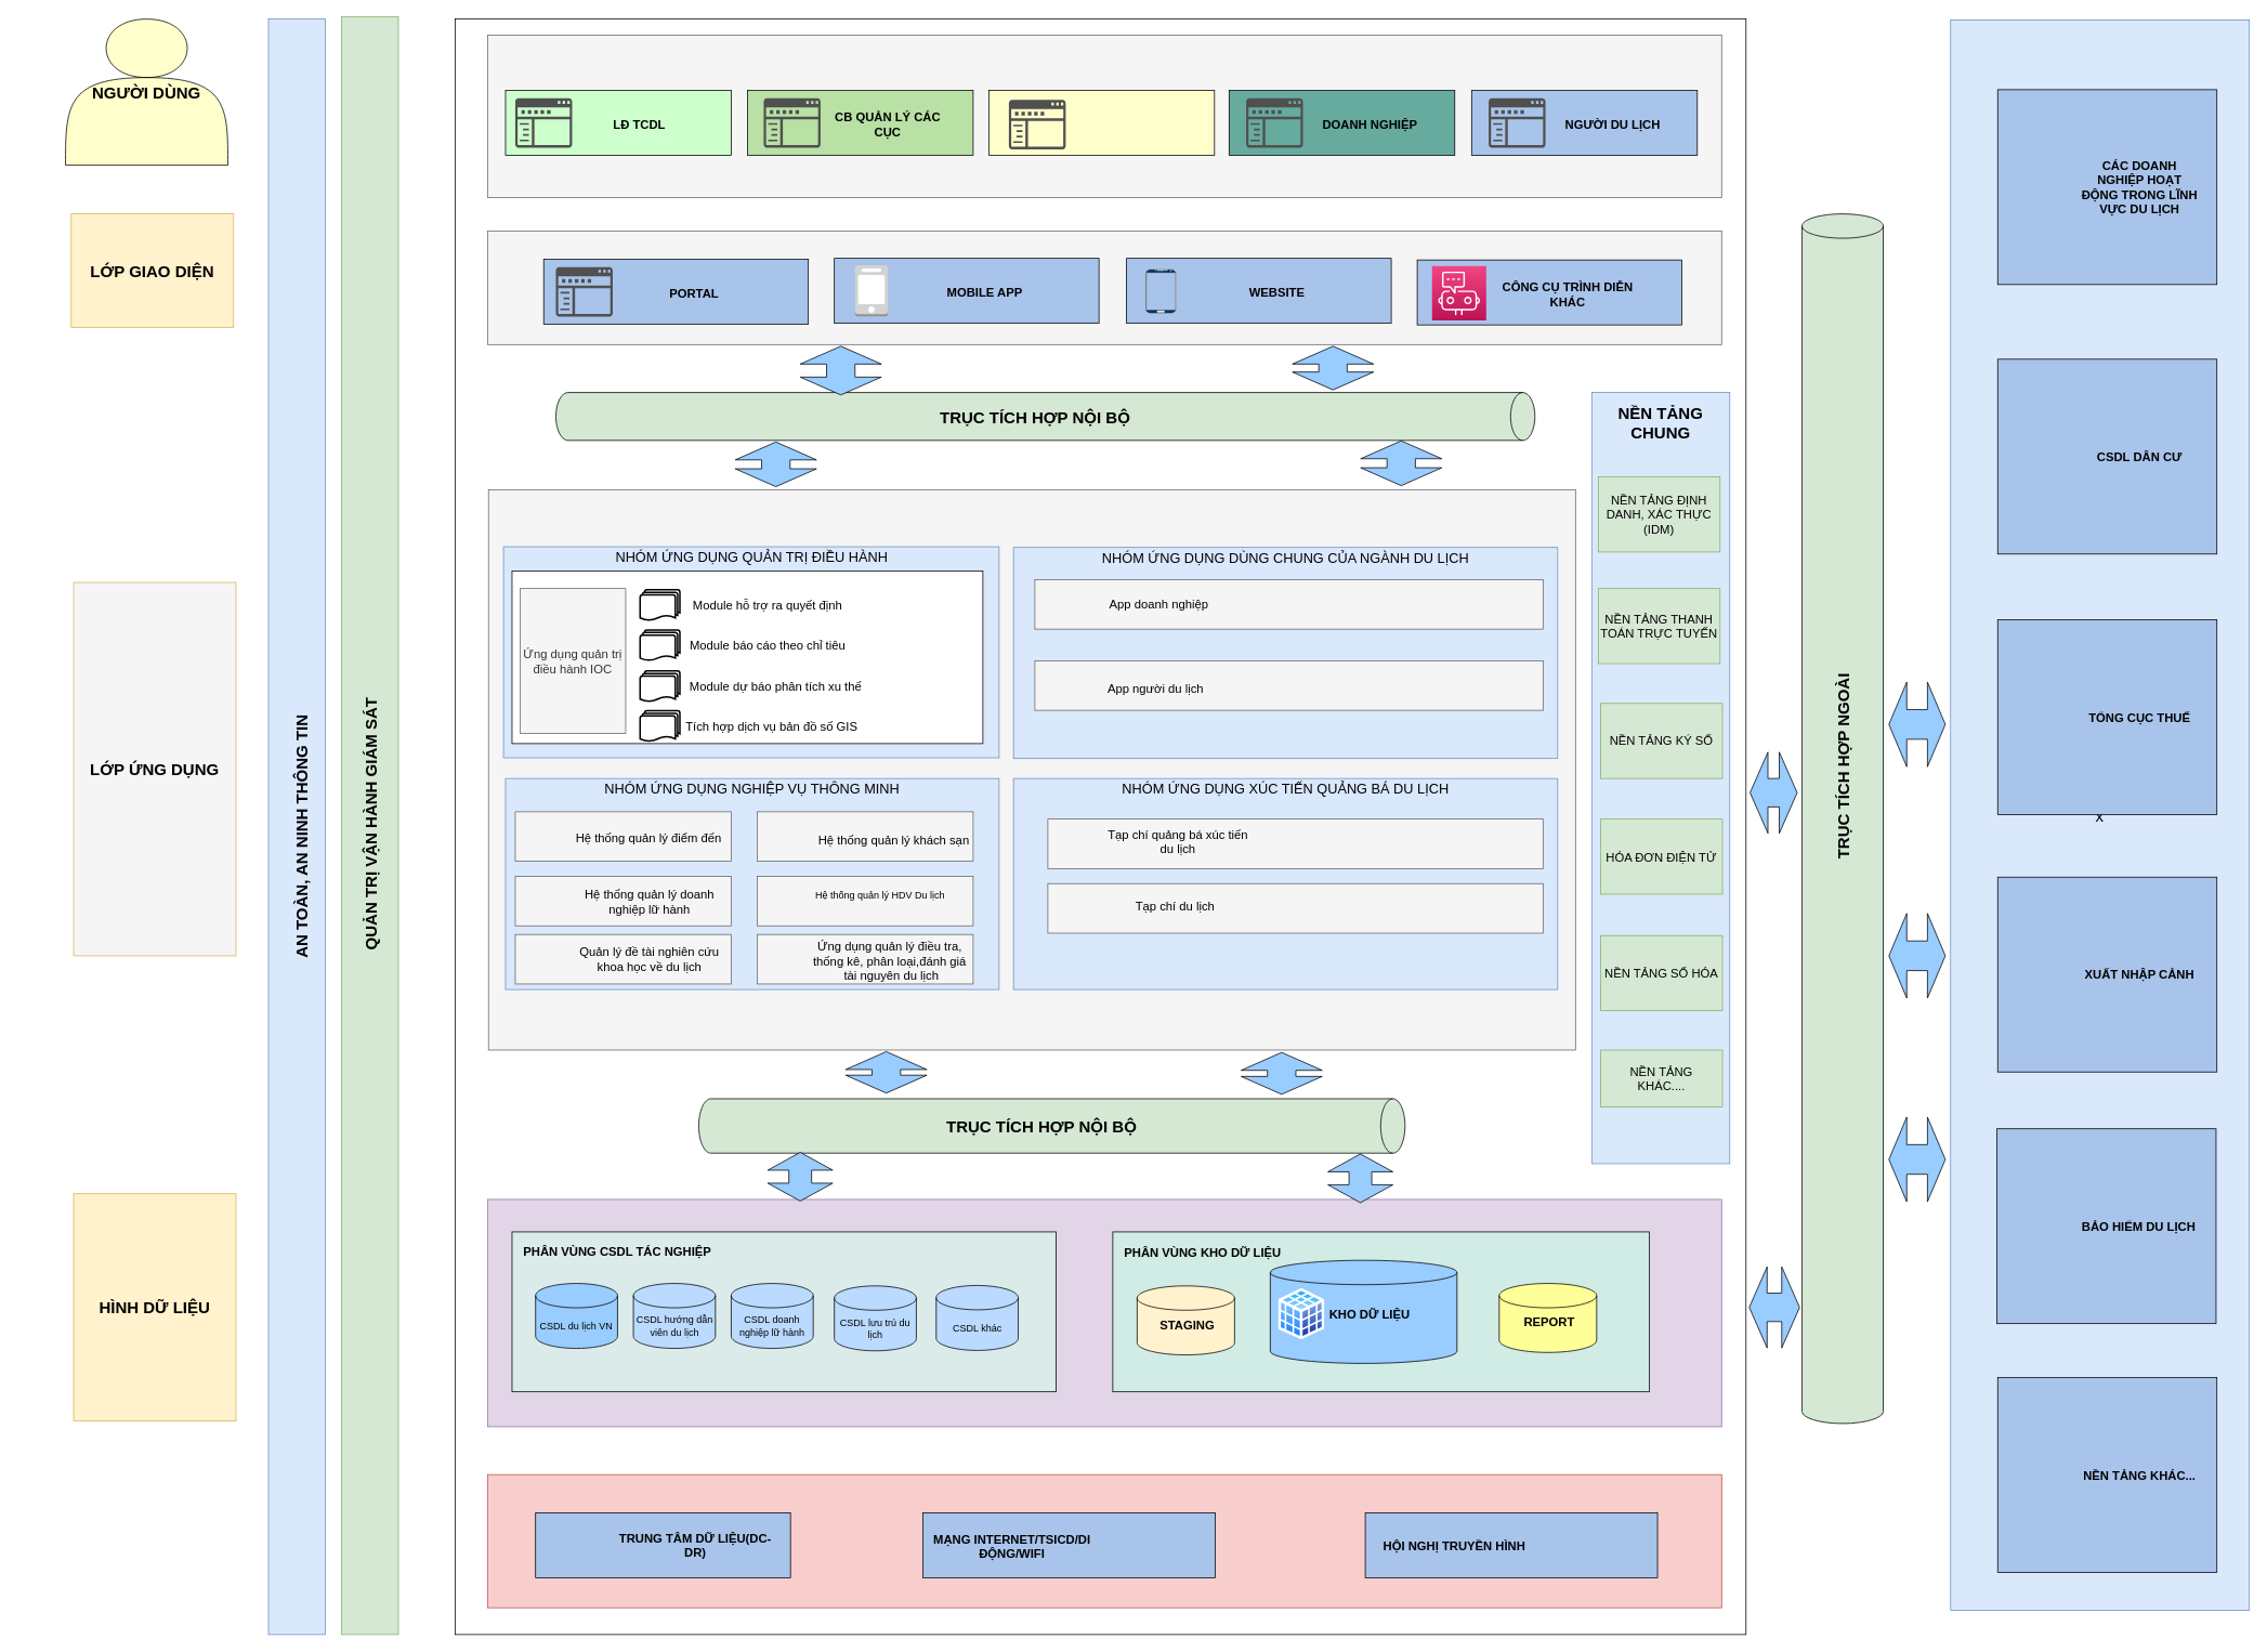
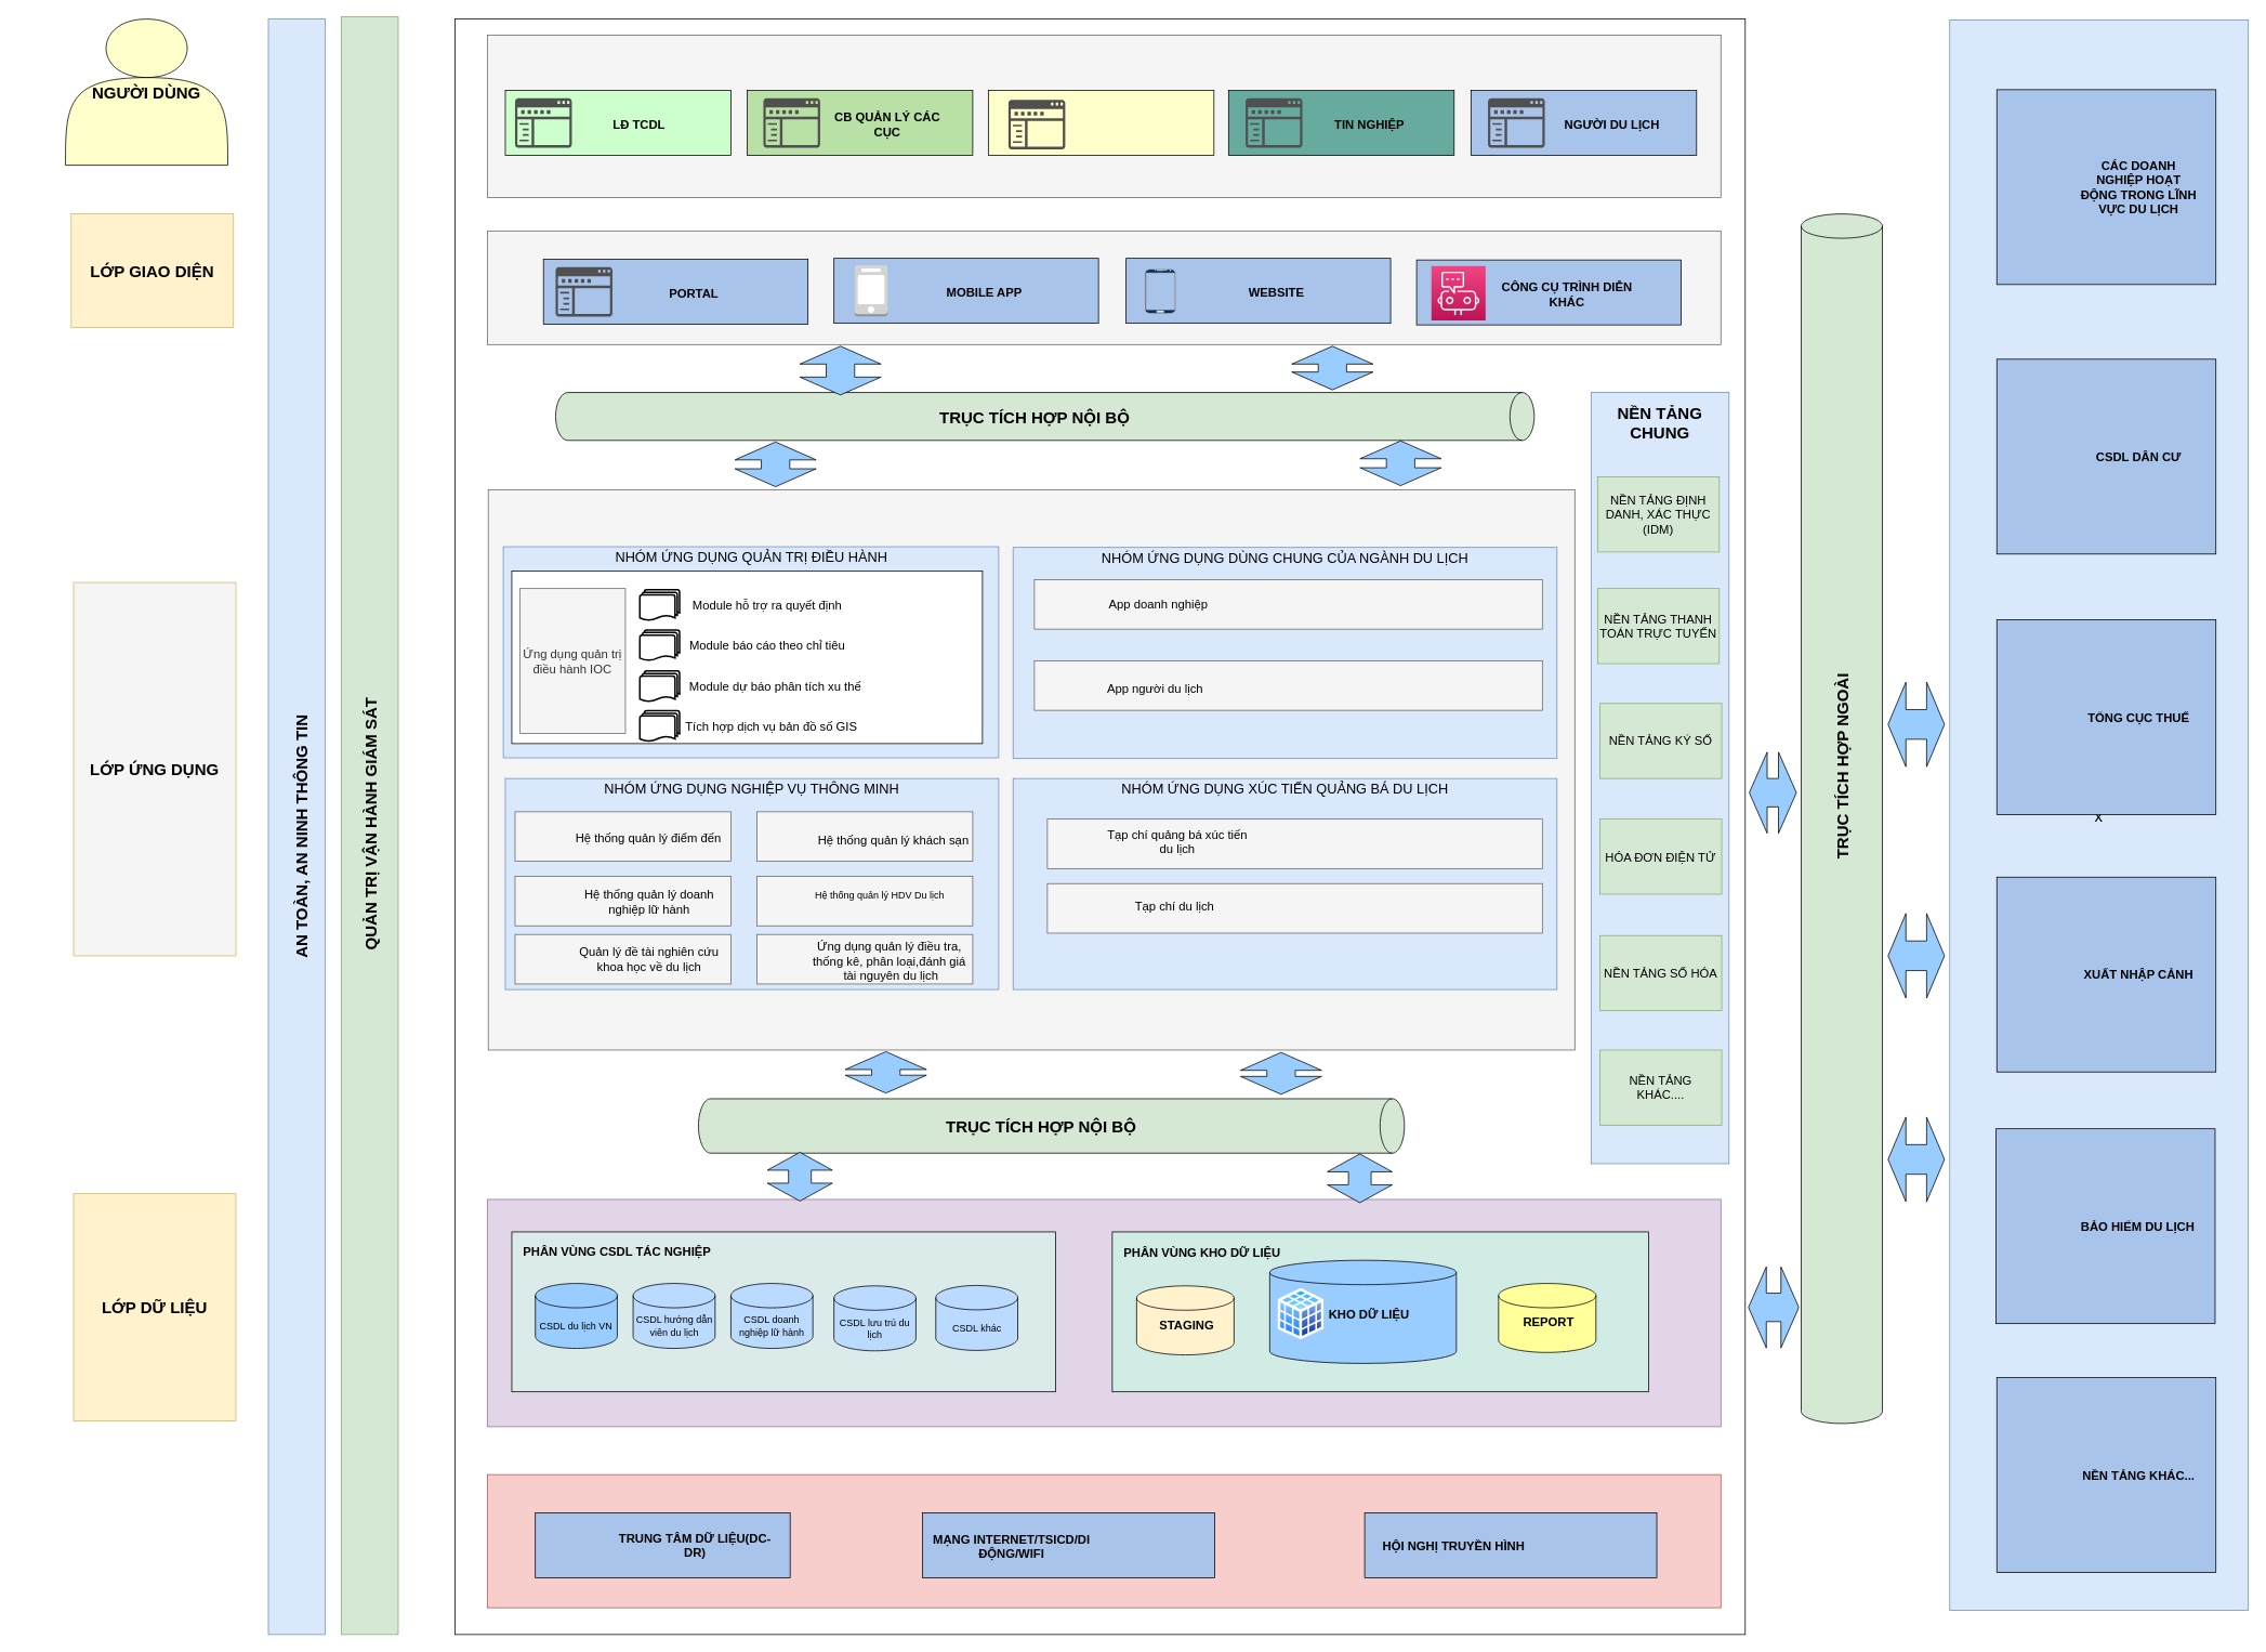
- <mxCell id="48" value="DOANH NGHIỆP" style="text;html=1;strokeColor=none;fillColor=none;align=center;verticalAlign=middle;whiteSpace=wrap;rounded=0;fontSize=15;fontColor=#000000;fontStyle=1" vertex="1" parent="1"><mxGeometry x="1604.27" y="138" width="166" height="30" as="geometry" /></mxCell>
+ <mxCell id="48" value="TIN NGHIỆP" style="text;html=1;strokeColor=none;fillColor=none;align=center;verticalAlign=middle;whiteSpace=wrap;rounded=0;fontSize=15;fontColor=#000000;fontStyle=1" vertex="1" parent="1"><mxGeometry x="1604.27" y="138" width="166" height="30" as="geometry" /></mxCell>
- <mxCell id="132" value="NỀN TẢNG &lt;br&gt;KHÁC...." style="rounded=0;whiteSpace=wrap;html=1;fontSize=15;fillColor=#d5e8d4;strokeColor=#82b366;" vertex="1" parent="1"><mxGeometry x="1971" y="1293" width="150" height="70" as="geometry" /></mxCell>
+ <mxCell id="132" value="NỀN TẢNG &lt;br&gt;KHÁC...." style="rounded=0;whiteSpace=wrap;html=1;fontSize=15;fillColor=#d5e8d4;strokeColor=#82b366;" vertex="1" parent="1"><mxGeometry x="1971" y="1293" width="150" height="92.5" as="geometry" /></mxCell>
- <mxCell id="15" value="&lt;font style=&quot;font-size: 20px&quot;&gt;&lt;b&gt;HÌNH DỮ LIỆU&lt;/b&gt;&lt;/font&gt;" style="rounded=0;whiteSpace=wrap;html=1;fillColor=#fff2cc;strokeColor=#d6b656;" vertex="1" parent="1"><mxGeometry x="90" y="1470" width="200" height="280" as="geometry" /></mxCell>
+ <mxCell id="15" value="&lt;font style=&quot;font-size: 20px&quot;&gt;&lt;b&gt;LỚP DỮ LIỆU&lt;/b&gt;&lt;/font&gt;" style="rounded=0;whiteSpace=wrap;html=1;fillColor=#fff2cc;strokeColor=#d6b656;" vertex="1" parent="1"><mxGeometry x="90" y="1470" width="200" height="280" as="geometry" /></mxCell>
